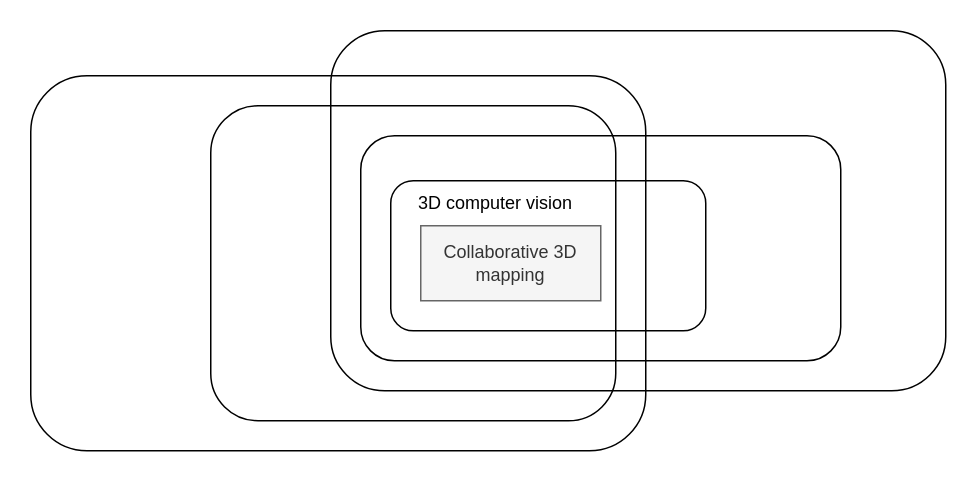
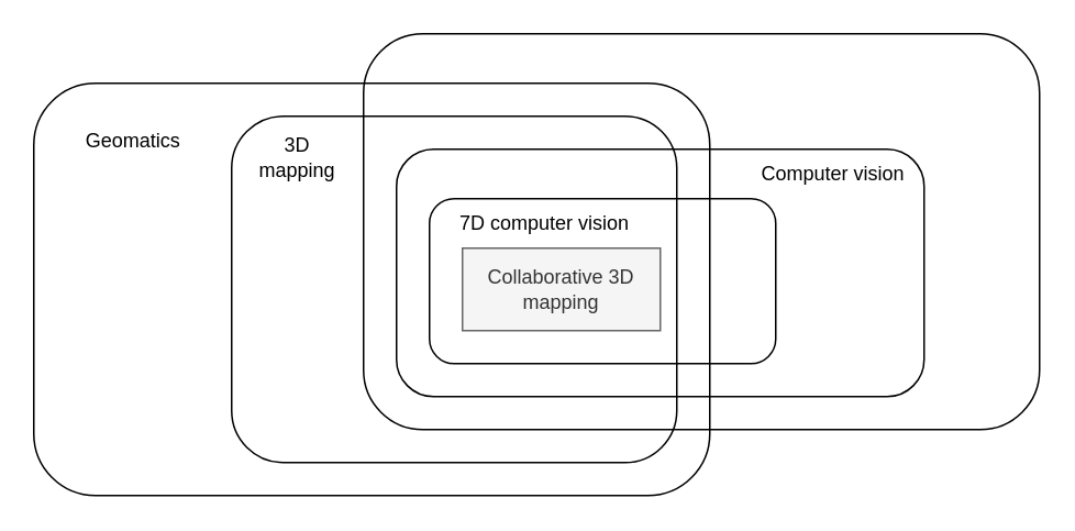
+ <mxCell id="5" value="Geomatics" style="text;html=1;align=center;verticalAlign=middle;resizable=0;points=[];autosize=1;strokeColor=none;fillColor=none;" parent="1" vertex="1"><mxGeometry x="40" y="70" width="80" height="30" as="geometry" /></mxCell>
+ <mxCell id="11" value="3D mapping" style="text;html=1;strokeColor=none;fillColor=none;align=center;verticalAlign=middle;whiteSpace=wrap;rounded=0;" parent="1" vertex="1"><mxGeometry x="150" y="80" width="60" height="30" as="geometry" /></mxCell>
+ <mxCell id="7" value="Computer vision" style="text;html=1;strokeColor=none;fillColor=none;align=center;verticalAlign=middle;whiteSpace=wrap;rounded=0;" parent="1" vertex="1"><mxGeometry x="460" y="90" width="90" height="30" as="geometry" /></mxCell>
- <mxCell id="9" value="3D computer vision" style="text;html=1;strokeColor=none;fillColor=none;align=center;verticalAlign=middle;whiteSpace=wrap;rounded=0;" parent="1" vertex="1"><mxGeometry x="270" y="120" width="120" height="30" as="geometry" /></mxCell>
+ <mxCell id="9" value="7D computer vision" style="text;html=1;strokeColor=none;fillColor=none;align=center;verticalAlign=middle;whiteSpace=wrap;rounded=0;" parent="1" vertex="1"><mxGeometry x="270" y="120" width="120" height="30" as="geometry" /></mxCell>
